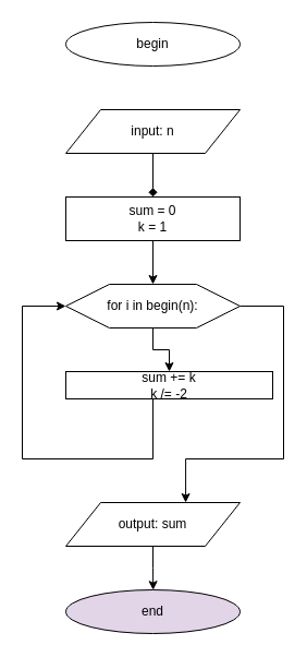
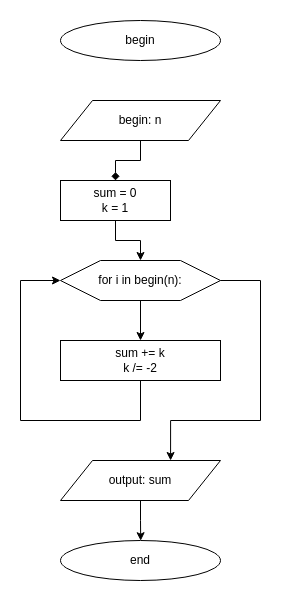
- <mxCell id="4" value="input: n" style="shape=parallelogram;perimeter=parallelogramPerimeter;whiteSpace=wrap;html=1;" vertex="1" parent="1"><mxGeometry x="60" y="100" width="160" height="40" as="geometry" /></mxCell>
+ <mxCell id="4" value="begin: n" style="shape=parallelogram;perimeter=parallelogramPerimeter;whiteSpace=wrap;html=1;" vertex="1" parent="1"><mxGeometry x="60" y="100" width="160" height="40" as="geometry" /></mxCell>
- <mxCell id="6" value="sum = 0&lt;br&gt;k = 1" style="rounded=0;whiteSpace=wrap;html=1;" vertex="1" parent="1"><mxGeometry x="60" y="180" width="160" height="40" as="geometry" /></mxCell>
+ <mxCell id="6" value="sum = 0&lt;br&gt;k = 1" style="rounded=0;whiteSpace=wrap;html=1;" vertex="1" parent="1"><mxGeometry x="60" y="180" width="110" height="40" as="geometry" /></mxCell>
- <mxCell id="11" value="sum += k&lt;br&gt;k /= -2" style="rounded=0;whiteSpace=wrap;html=1;" vertex="1" parent="1"><mxGeometry x="60" y="340" width="190" height="25" as="geometry" /></mxCell>
+ <mxCell id="11" value="sum += k&lt;br&gt;k /= -2" style="rounded=0;whiteSpace=wrap;html=1;" vertex="1" parent="1"><mxGeometry x="60" y="340" width="160" height="40" as="geometry" /></mxCell>
- <mxCell id="14" value="end" style="ellipse;whiteSpace=wrap;html=1;fillColor=#e1d5e7;" vertex="1" parent="1"><mxGeometry x="60" y="540" width="160" height="40" as="geometry" /></mxCell>
+ <mxCell id="14" value="end" style="ellipse;whiteSpace=wrap;html=1;" vertex="1" parent="1"><mxGeometry x="60" y="540" width="160" height="40" as="geometry" /></mxCell>
